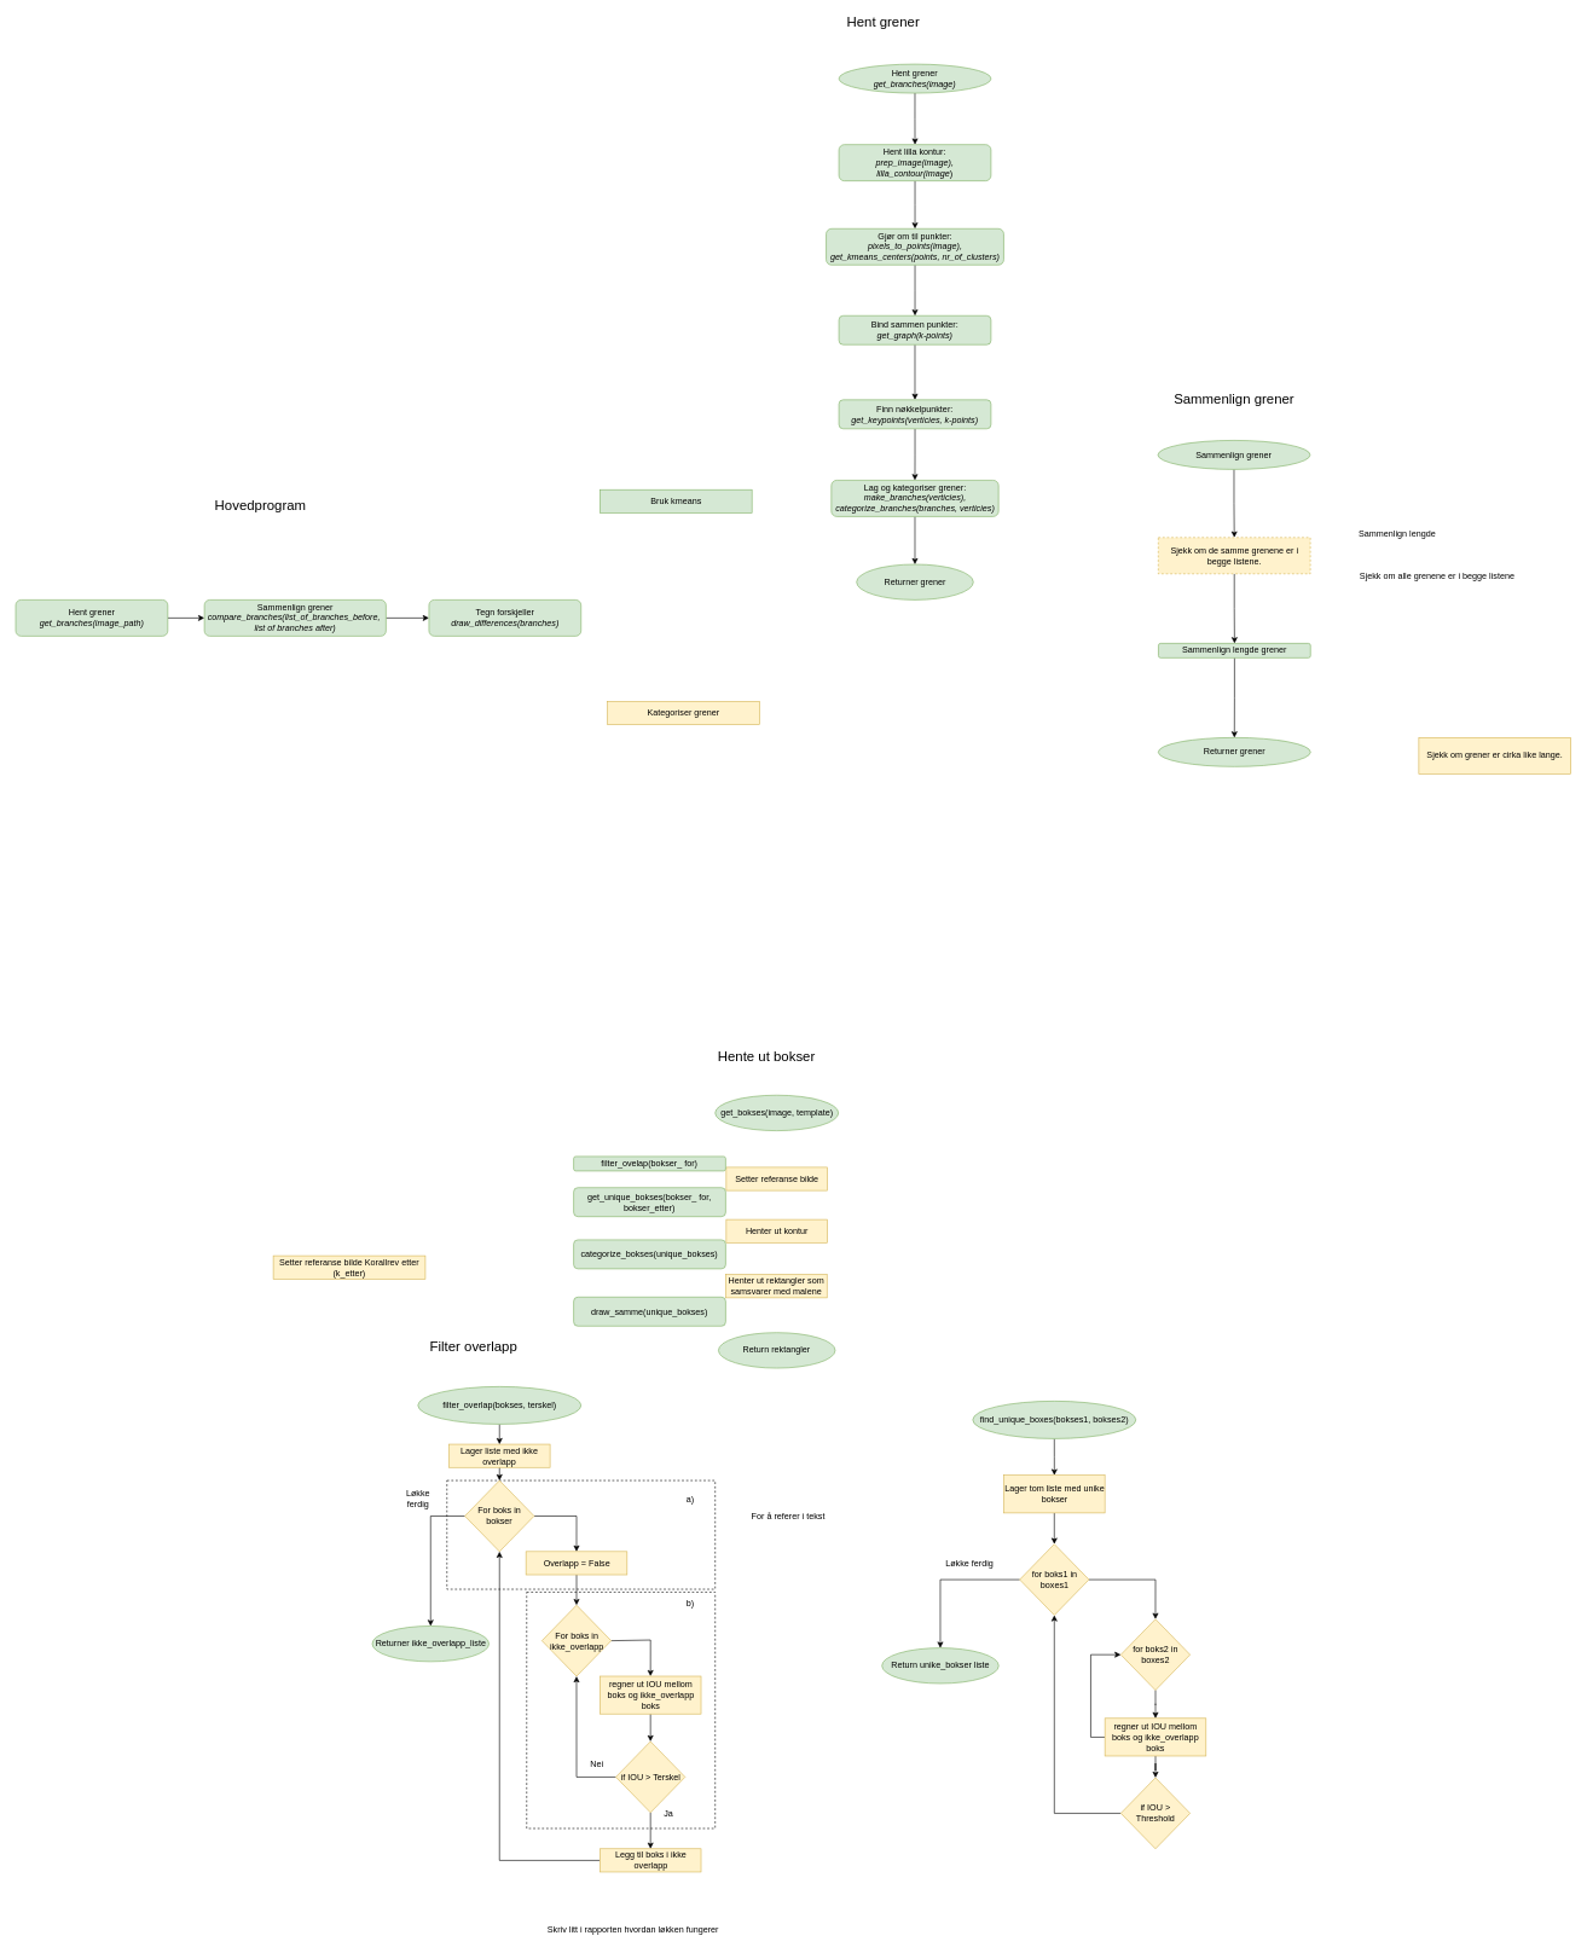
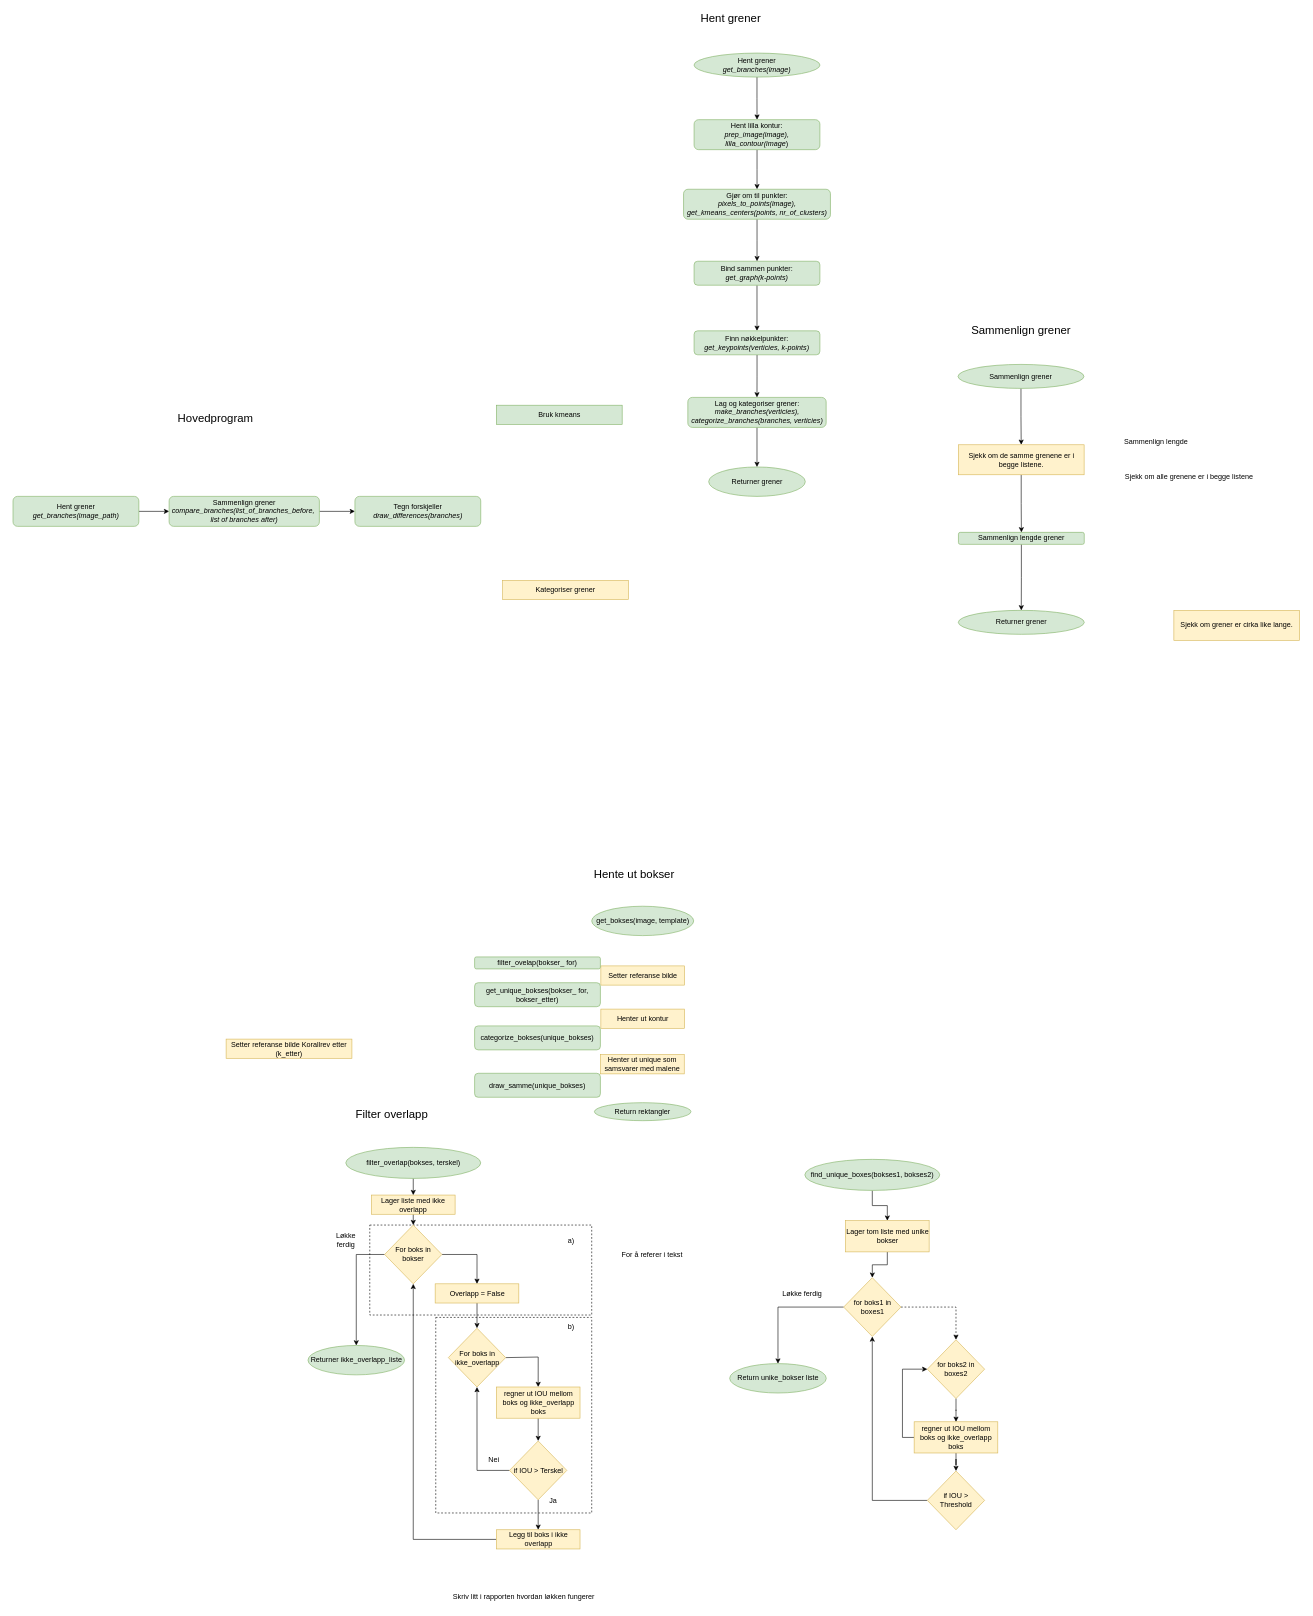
- <mxCell id="80" value="Sjekk om de samme grenene er i begge listene." style="rounded=0;whiteSpace=wrap;html=1;fillColor=#fff2cc;strokeColor=#d6b656;dashed=1;" parent="1" vertex="1"><mxGeometry x="1596.62" y="741" width="209.75" height="50" as="geometry" /></mxCell>
+ <mxCell id="80" value="Sjekk om de samme grenene er i begge listene." style="rounded=0;whiteSpace=wrap;html=1;fillColor=#fff2cc;strokeColor=#d6b656;" parent="1" vertex="1"><mxGeometry x="1596.62" y="741" width="209.75" height="50" as="geometry" /></mxCell>
- <mxCell id="6" value="Henter ut rektangler som samsvarer med malene" style="rounded=0;whiteSpace=wrap;html=1;fillColor=#fff2cc;strokeColor=#d6b656;" parent="1" vertex="1"><mxGeometry x="1000.25" y="1757.75" width="139.5" height="32" as="geometry" /></mxCell>
+ <mxCell id="6" value="Henter ut unique som samsvarer med malene" style="rounded=0;whiteSpace=wrap;html=1;fillColor=#fff2cc;strokeColor=#d6b656;" parent="1" vertex="1"><mxGeometry x="1000.25" y="1757.75" width="139.5" height="32" as="geometry" /></mxCell>
- <mxCell id="7" value="Return rektangler" style="ellipse;whiteSpace=wrap;html=1;fillColor=#d5e8d4;strokeColor=#82b366;" parent="1" vertex="1"><mxGeometry x="990" y="1837.75" width="161" height="49" as="geometry" /></mxCell>
+ <mxCell id="7" value="Return rektangler" style="ellipse;whiteSpace=wrap;html=1;fillColor=#d5e8d4;strokeColor=#82b366;" parent="1" vertex="1"><mxGeometry x="990" y="1837.75" width="161" height="30" as="geometry" /></mxCell>
- <mxCell id="52" value="Lager tom liste med unike bokser" style="rounded=0;whiteSpace=wrap;html=1;fillColor=#fff2cc;strokeColor=#d6b656;" parent="1" vertex="1"><mxGeometry x="1383.5" y="2034.5" width="139.5" height="52" as="geometry" /></mxCell>
+ <mxCell id="52" value="Lager tom liste med unike bokser" style="rounded=0;whiteSpace=wrap;html=1;fillColor=#fff2cc;strokeColor=#d6b656;" parent="1" vertex="1"><mxGeometry x="1408.5" y="2034.5" width="139.5" height="52" as="geometry" /></mxCell>
- <mxCell id="55" style="edgeStyle=orthogonalEdgeStyle;rounded=0;orthogonalLoop=1;jettySize=auto;html=1;entryX=0.5;entryY=0;entryDx=0;entryDy=0;" parent="1" source="57" target="54" edge="1"><mxGeometry relative="1" as="geometry" /></mxCell>
+ <mxCell id="55" style="edgeStyle=orthogonalEdgeStyle;rounded=0;orthogonalLoop=1;jettySize=auto;html=1;entryX=0.5;entryY=0;entryDx=0;entryDy=0;dashed=1;" parent="1" source="57" target="54" edge="1"><mxGeometry relative="1" as="geometry" /></mxCell>
